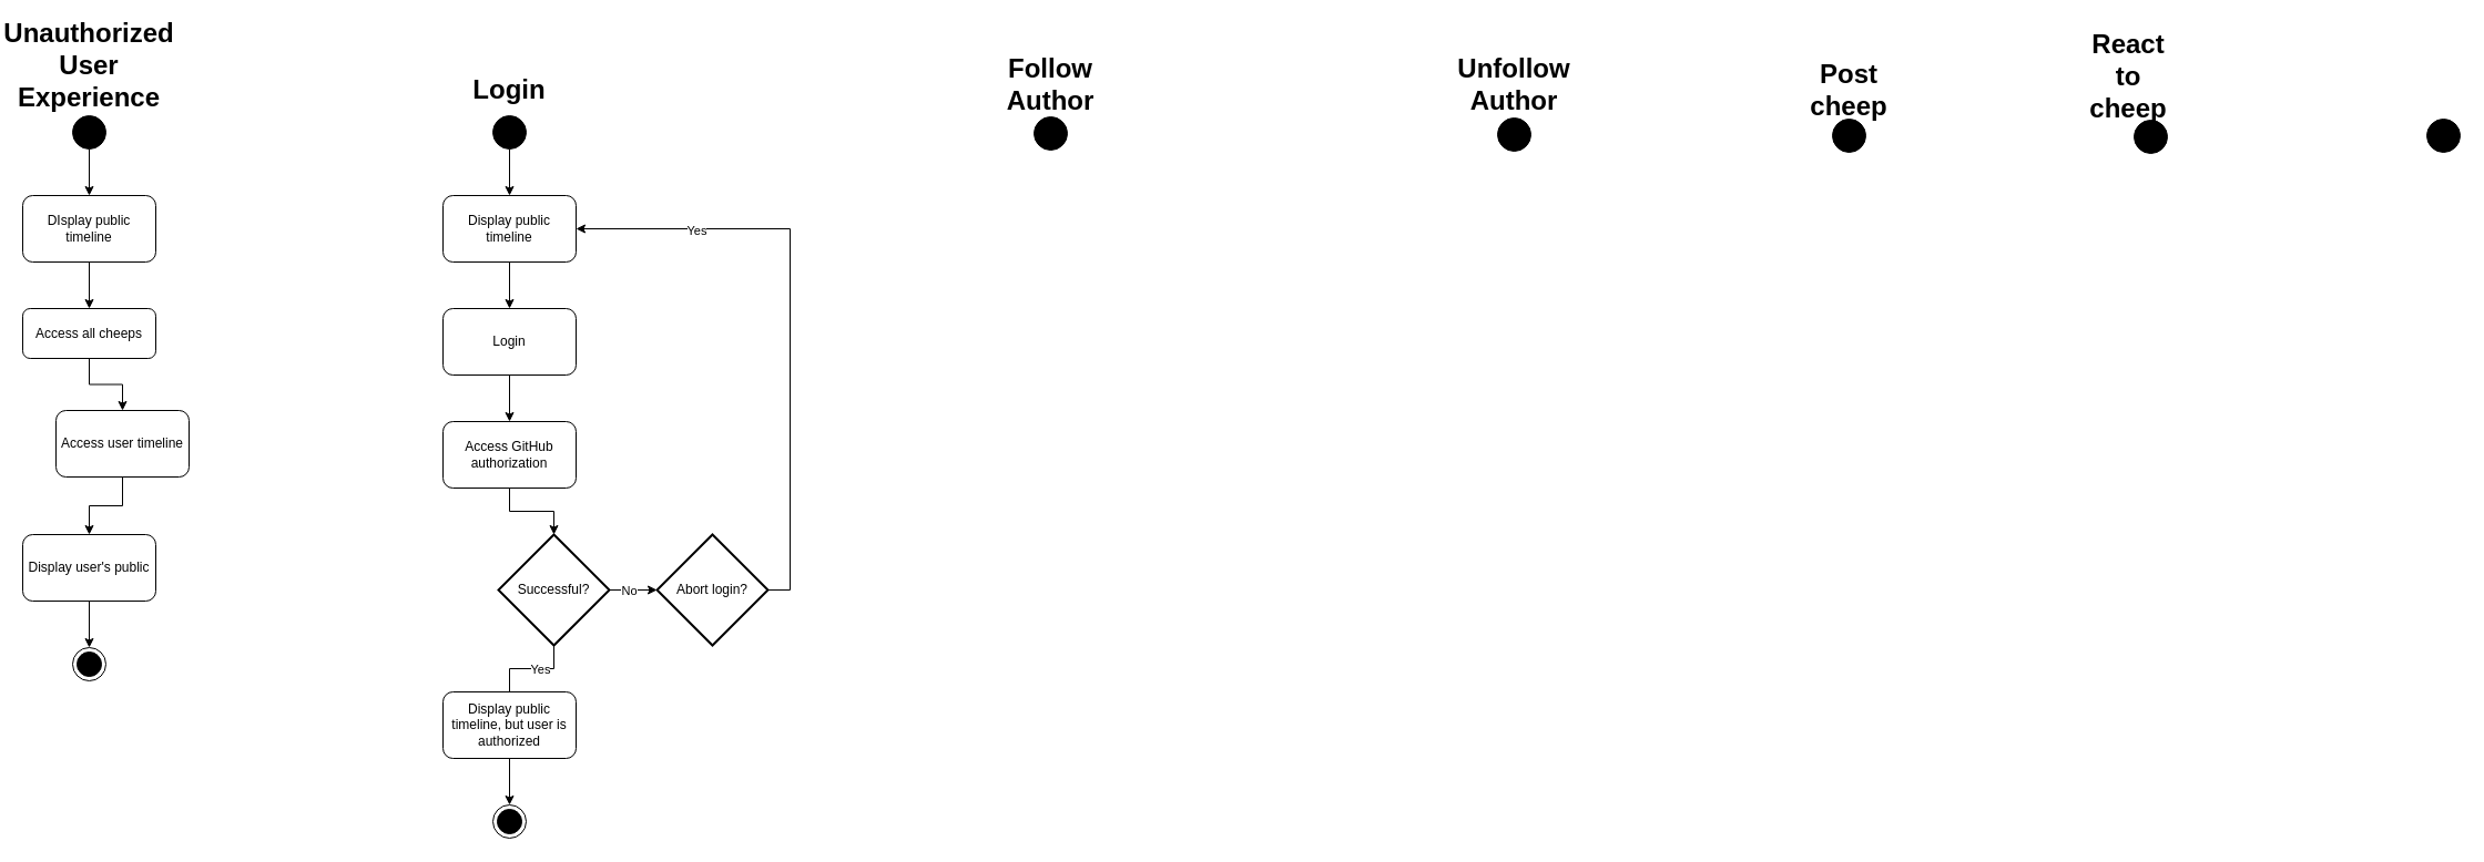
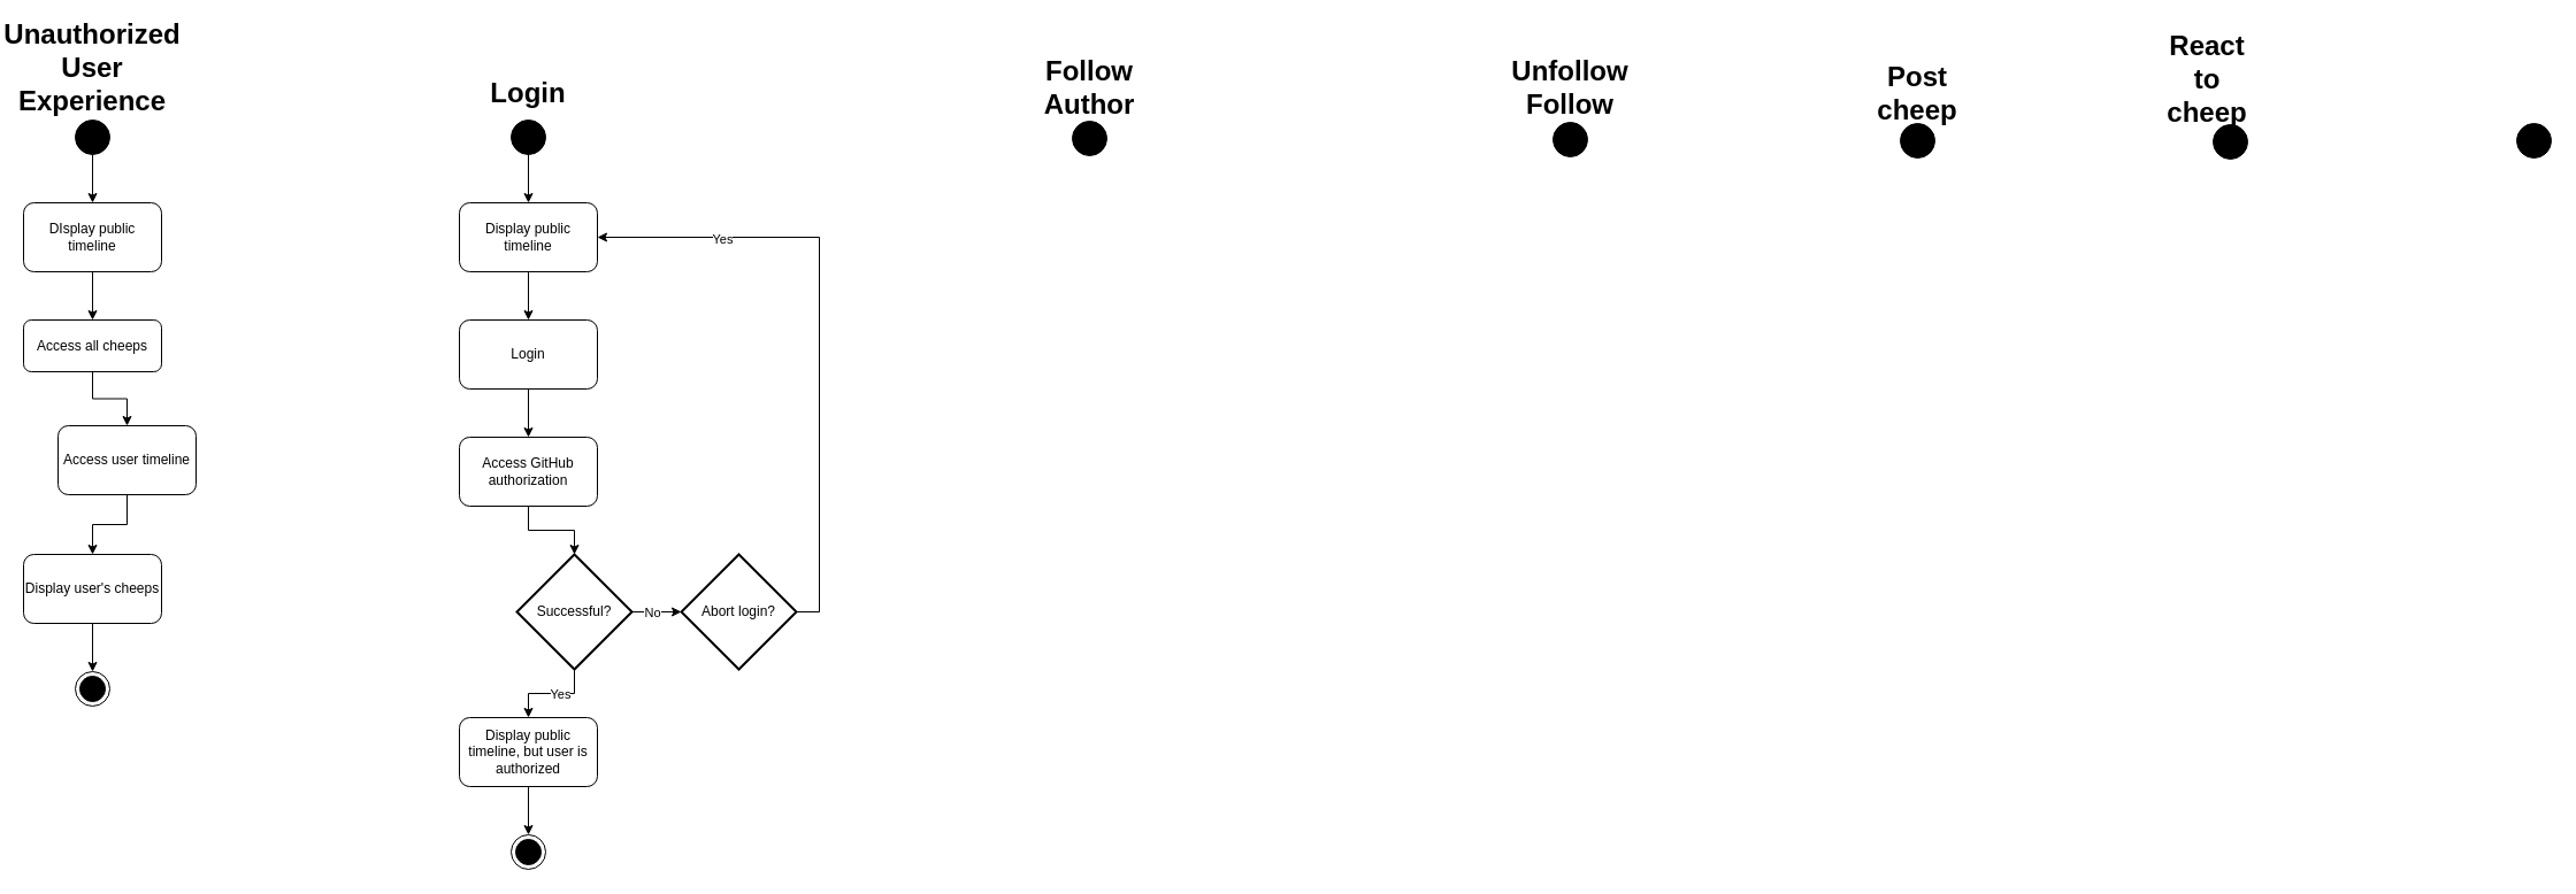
- <mxCell id="37" value="&lt;h1&gt;Unfollow Author&lt;/h1&gt;" style="text;html=1;strokeColor=none;fillColor=none;align=center;verticalAlign=middle;whiteSpace=wrap;rounded=0;" vertex="1" parent="1"><mxGeometry x="1335" y="37" width="60" height="30" as="geometry" /></mxCell>
+ <mxCell id="37" value="&lt;h1&gt;Unfollow Follow&lt;/h1&gt;" style="text;html=1;strokeColor=none;fillColor=none;align=center;verticalAlign=middle;whiteSpace=wrap;rounded=0;" vertex="1" parent="1"><mxGeometry x="1335" y="37" width="60" height="30" as="geometry" /></mxCell>
- <mxCell id="32" value="Display user's public" style="rounded=1;whiteSpace=wrap;html=1;" vertex="1" parent="1"><mxGeometry x="20" y="458" width="120" height="60" as="geometry" /></mxCell>
+ <mxCell id="32" value="Display user's cheeps" style="rounded=1;whiteSpace=wrap;html=1;" vertex="1" parent="1"><mxGeometry x="20" y="458" width="120" height="60" as="geometry" /></mxCell>
- <mxCell id="9" value="" style="edgeStyle=orthogonalEdgeStyle;rounded=0;orthogonalLoop=1;jettySize=auto;html=1;endArrow=none;" edge="1" parent="1" source="13" target="15"><mxGeometry relative="1" as="geometry" /></mxCell>
+ <mxCell id="9" value="" style="edgeStyle=orthogonalEdgeStyle;rounded=0;orthogonalLoop=1;jettySize=auto;html=1;" edge="1" parent="1" source="13" target="15"><mxGeometry relative="1" as="geometry" /></mxCell>
